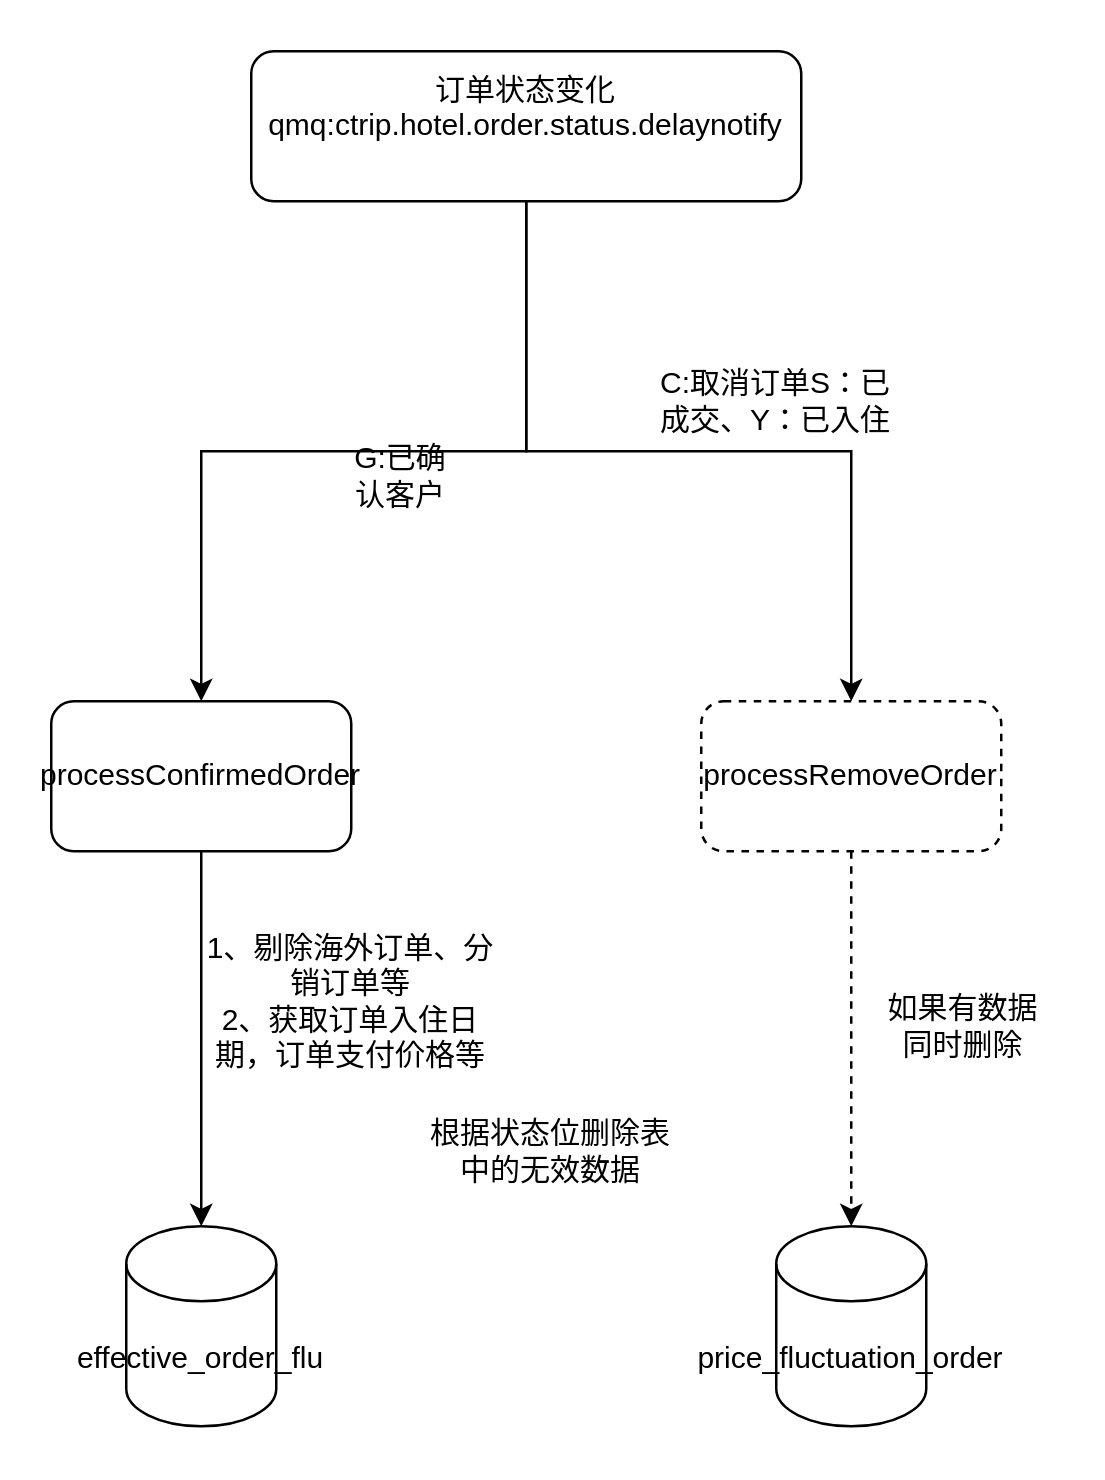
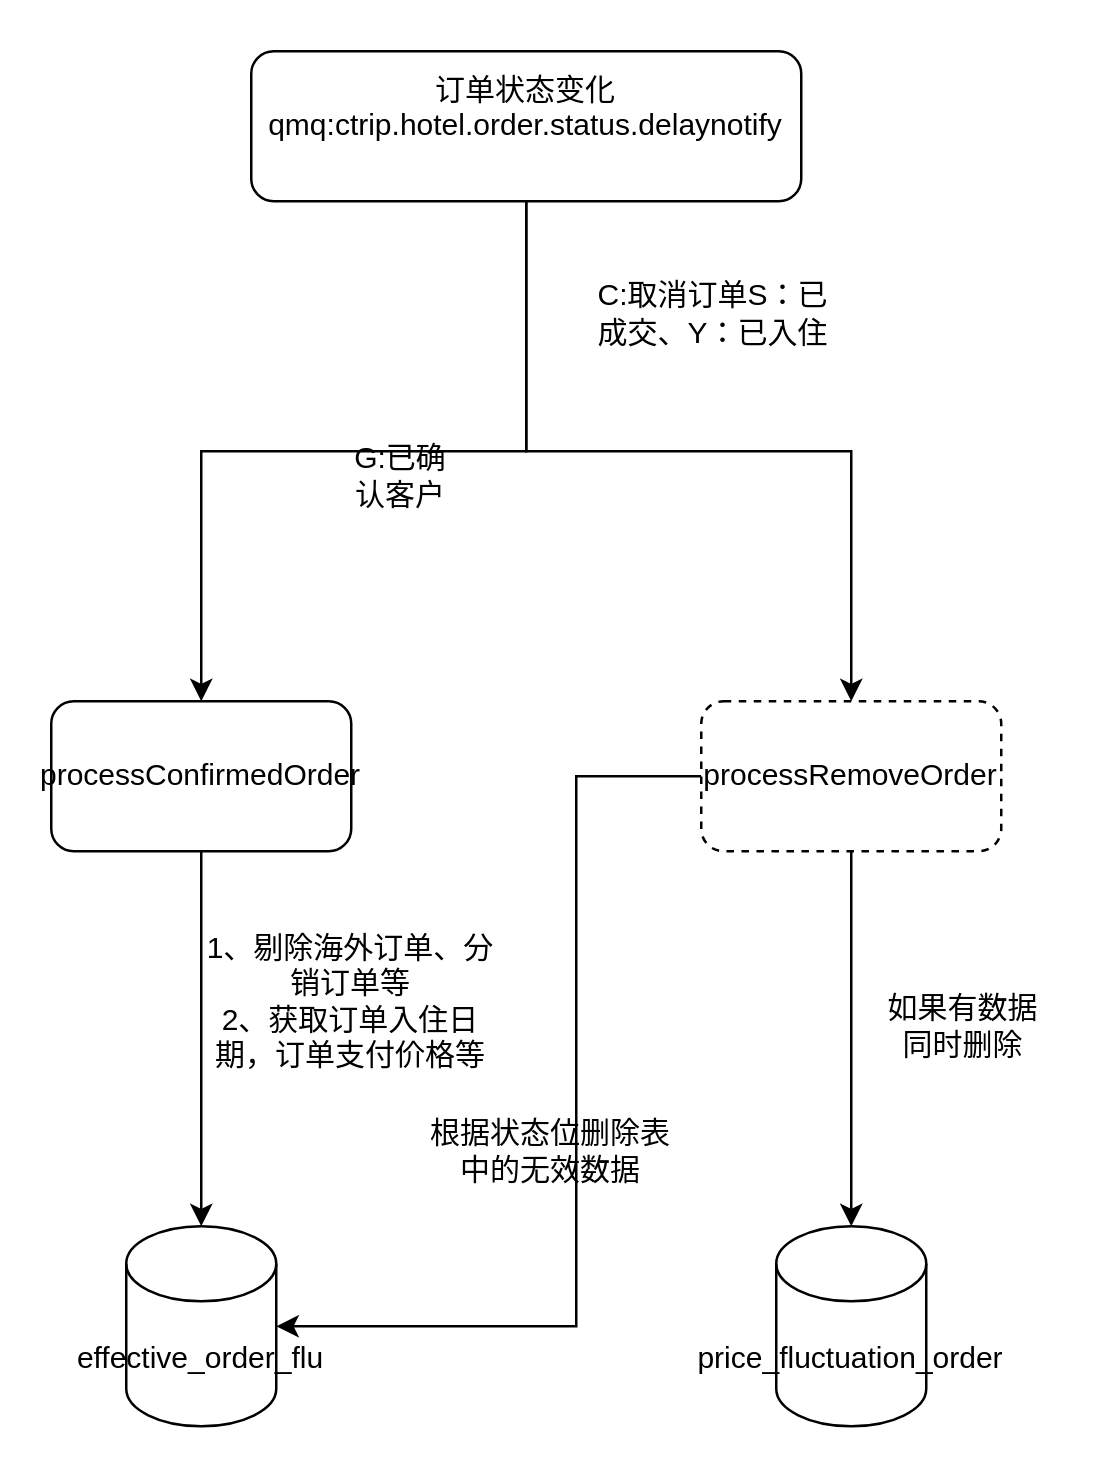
- <mxCell id="11" value="C:取消订单S：已成交、Y：已入住" style="text;html=1;strokeColor=none;fillColor=none;align=center;verticalAlign=middle;whiteSpace=wrap;rounded=0;" parent="1" vertex="1"><mxGeometry x="260" y="150" width="100" height="20" as="geometry" /></mxCell>
+ <mxCell id="11" value="C:取消订单S：已成交、Y：已入住" style="text;html=1;strokeColor=none;fillColor=none;align=center;verticalAlign=middle;whiteSpace=wrap;rounded=0;" parent="1" vertex="1"><mxGeometry x="235" y="115" width="100" height="20" as="geometry" /></mxCell>
- <mxCell id="9" style="edgeStyle=orthogonalEdgeStyle;rounded=0;orthogonalLoop=1;jettySize=auto;html=1;entryX=0.5;entryY=0;entryDx=0;entryDy=0;entryPerimeter=0;dashed=1;" edge="1" parent="1" source="10" target="15"><mxGeometry relative="1" as="geometry" /></mxCell>
+ <mxCell id="9" style="edgeStyle=orthogonalEdgeStyle;rounded=0;orthogonalLoop=1;jettySize=auto;html=1;entryX=0.5;entryY=0;entryDx=0;entryDy=0;entryPerimeter=0;" edge="1" parent="1" source="10" target="15"><mxGeometry relative="1" as="geometry" /></mxCell>
+ <mxCell id="8" style="edgeStyle=orthogonalEdgeStyle;rounded=0;orthogonalLoop=1;jettySize=auto;html=1;" parent="1" source="10" target="13" edge="1"><mxGeometry relative="1" as="geometry"><mxPoint x="340" y="540" as="targetPoint" /><Array as="points"><mxPoint x="230" y="310" /><mxPoint x="230" y="530" /></Array></mxGeometry></mxCell>
